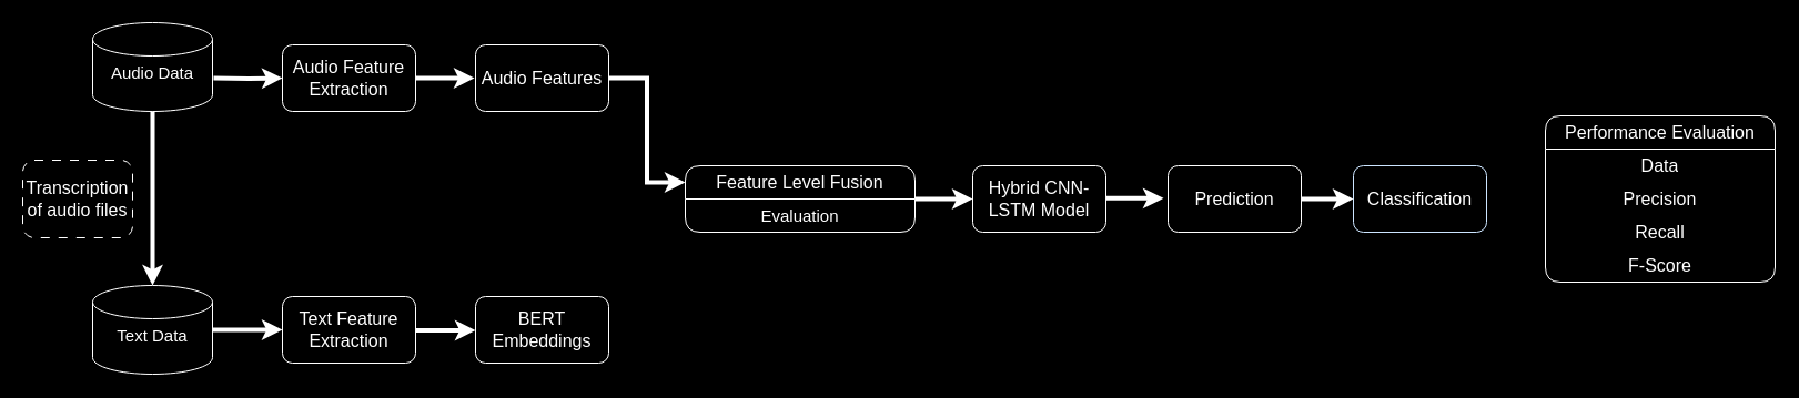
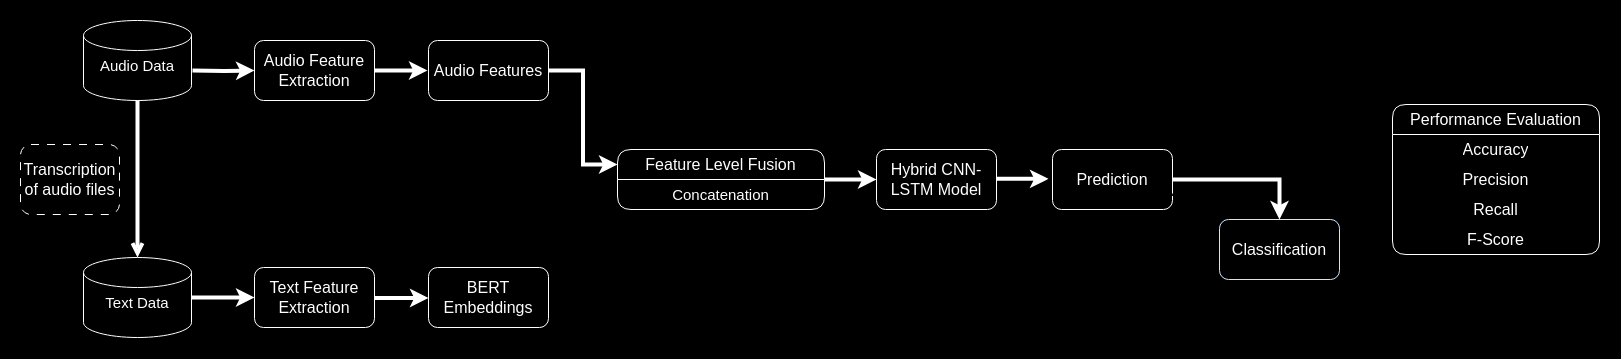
- <mxCell id="20" value="&lt;font style=&quot;font-size: 16px;&quot; color=&quot;#ffffff&quot;&gt;Data&lt;/font&gt;" style="text;strokeColor=none;fillColor=none;align=center;verticalAlign=middle;spacingLeft=4;spacingRight=4;overflow=hidden;points=[[0,0.5],[1,0.5]];portConstraint=eastwest;rotatable=0;whiteSpace=wrap;html=1;fontSize=16;" parent="19" vertex="1"><mxGeometry y="30" width="207" height="30" as="geometry" /></mxCell>
+ <mxCell id="20" value="&lt;font style=&quot;font-size: 16px;&quot; color=&quot;#ffffff&quot;&gt;Accuracy&lt;/font&gt;" style="text;strokeColor=none;fillColor=none;align=center;verticalAlign=middle;spacingLeft=4;spacingRight=4;overflow=hidden;points=[[0,0.5],[1,0.5]];portConstraint=eastwest;rotatable=0;whiteSpace=wrap;html=1;fontSize=16;" parent="19" vertex="1"><mxGeometry y="30" width="207" height="30" as="geometry" /></mxCell>
- <mxCell id="6" value="&lt;font style=&quot;font-size: 16px;&quot; color=&quot;#ffffff&quot;&gt;Classification&lt;/font&gt;" style="rounded=1;whiteSpace=wrap;html=1;fillColor=none;strokeColor=#CCE5FF;fontSize=16;" parent="1" vertex="1"><mxGeometry x="1219" y="149" width="120" height="60" as="geometry" /></mxCell>
+ <mxCell id="6" value="&lt;font style=&quot;font-size: 16px;&quot; color=&quot;#ffffff&quot;&gt;Classification&lt;/font&gt;" style="rounded=1;whiteSpace=wrap;html=1;fillColor=none;strokeColor=#CCE5FF;fontSize=16;" parent="1" vertex="1"><mxGeometry x="1219" y="219" width="120" height="60" as="geometry" /></mxCell>
- <mxCell id="28" value="&lt;font color=&quot;#ffffff&quot; style=&quot;font-size: 15px;&quot;&gt;Evaluation&lt;/font&gt;" style="text;strokeColor=none;fillColor=none;align=center;verticalAlign=middle;spacingLeft=4;spacingRight=4;overflow=hidden;points=[[0,0.5],[1,0.5]];portConstraint=eastwest;rotatable=0;whiteSpace=wrap;html=1;fontSize=15;" parent="27" vertex="1"><mxGeometry y="30" width="207" height="30" as="geometry" /></mxCell>
+ <mxCell id="28" value="&lt;font color=&quot;#ffffff&quot; style=&quot;font-size: 15px;&quot;&gt;Concatenation&lt;/font&gt;" style="text;strokeColor=none;fillColor=none;align=center;verticalAlign=middle;spacingLeft=4;spacingRight=4;overflow=hidden;points=[[0,0.5],[1,0.5]];portConstraint=eastwest;rotatable=0;whiteSpace=wrap;html=1;fontSize=15;" parent="27" vertex="1"><mxGeometry y="30" width="207" height="30" as="geometry" /></mxCell>
- <mxCell id="17" style="edgeStyle=orthogonalEdgeStyle;rounded=0;orthogonalLoop=1;jettySize=auto;html=1;strokeWidth=4;fillColor=none;strokeColor=#FFFFFF;exitX=0.5;exitY=1;exitDx=0;exitDy=0;exitPerimeter=0;" parent="1" source="14" target="16" edge="1"><mxGeometry relative="1" as="geometry"><mxPoint x="202" y="80" as="sourcePoint" /><mxPoint x="264" y="80" as="targetPoint" /></mxGeometry></mxCell>
+ <mxCell id="17" style="edgeStyle=orthogonalEdgeStyle;rounded=0;orthogonalLoop=1;jettySize=auto;html=1;strokeWidth=4;fillColor=none;strokeColor=#FFFFFF;exitX=0.5;exitY=1;exitDx=0;exitDy=0;exitPerimeter=0;endArrow=open;" parent="1" source="14" target="16" edge="1"><mxGeometry relative="1" as="geometry"><mxPoint x="202" y="80" as="sourcePoint" /><mxPoint x="264" y="80" as="targetPoint" /></mxGeometry></mxCell>
